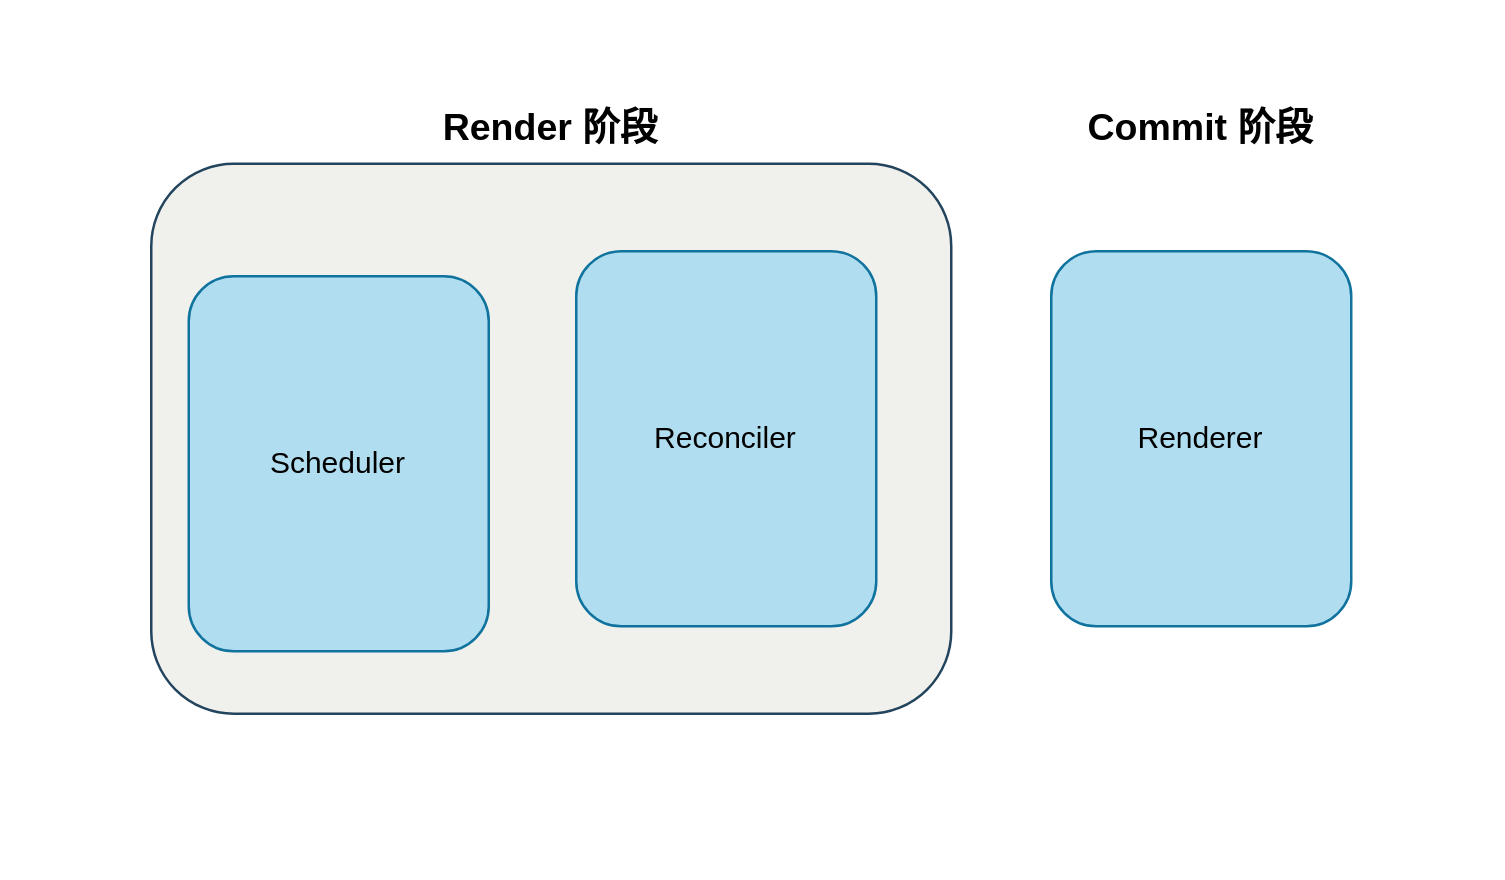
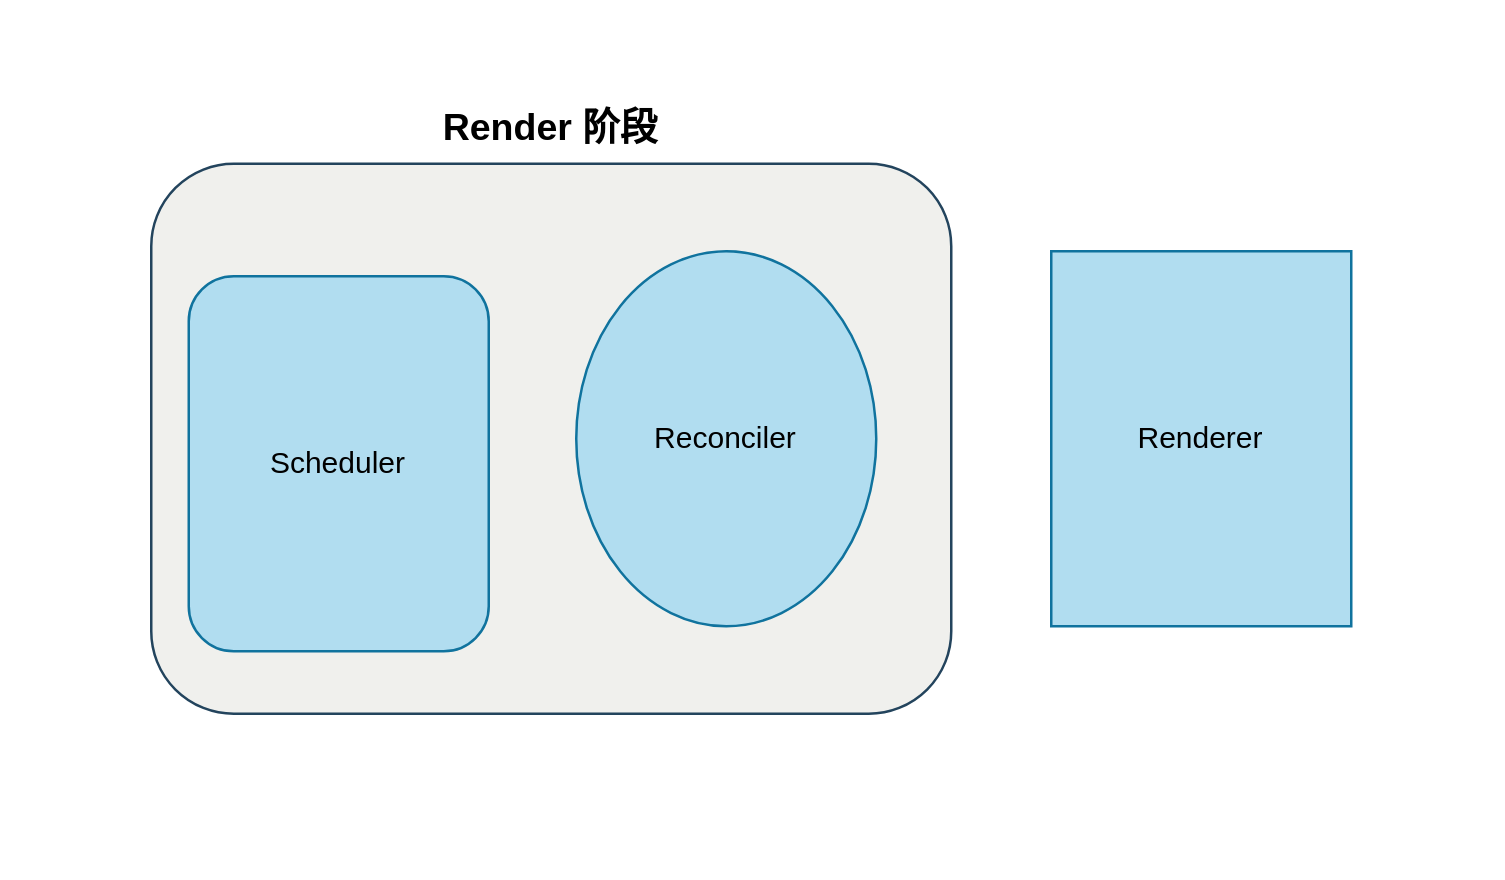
- <mxCell id="8" value="Commit 阶段" style="text;strokeColor=none;align=center;fillColor=none;html=1;verticalAlign=middle;whiteSpace=wrap;rounded=0;fontSize=15;fontStyle=1" vertex="1" parent="1"><mxGeometry x="420" y="35" width="120" height="30" as="geometry" /></mxCell>
- <mxCell id="5" value="Reconciler" style="rounded=1;whiteSpace=wrap;html=1;fillStyle=auto;fillColor=#b1ddf0;strokeColor=#10739e;" vertex="1" parent="1"><mxGeometry x="230" y="100" width="120" height="150" as="geometry" /></mxCell>
+ <mxCell id="5" value="Reconciler" style="ellipse;whiteSpace=wrap;html=1;fillStyle=auto;fillColor=#b1ddf0;strokeColor=#10739e;" vertex="1" parent="1"><mxGeometry x="230" y="100" width="120" height="150" as="geometry" /></mxCell>
- <mxCell id="6" value="Renderer" style="rounded=1;whiteSpace=wrap;html=1;fillStyle=auto;fillColor=#b1ddf0;strokeColor=#10739e;" vertex="1" parent="1"><mxGeometry x="420" y="100" width="120" height="150" as="geometry" /></mxCell>
+ <mxCell id="6" value="Renderer" style="whiteSpace=wrap;html=1;fillStyle=auto;fillColor=#b1ddf0;strokeColor=#10739e;rounded=0;" vertex="1" parent="1"><mxGeometry x="420" y="100" width="120" height="150" as="geometry" /></mxCell>
